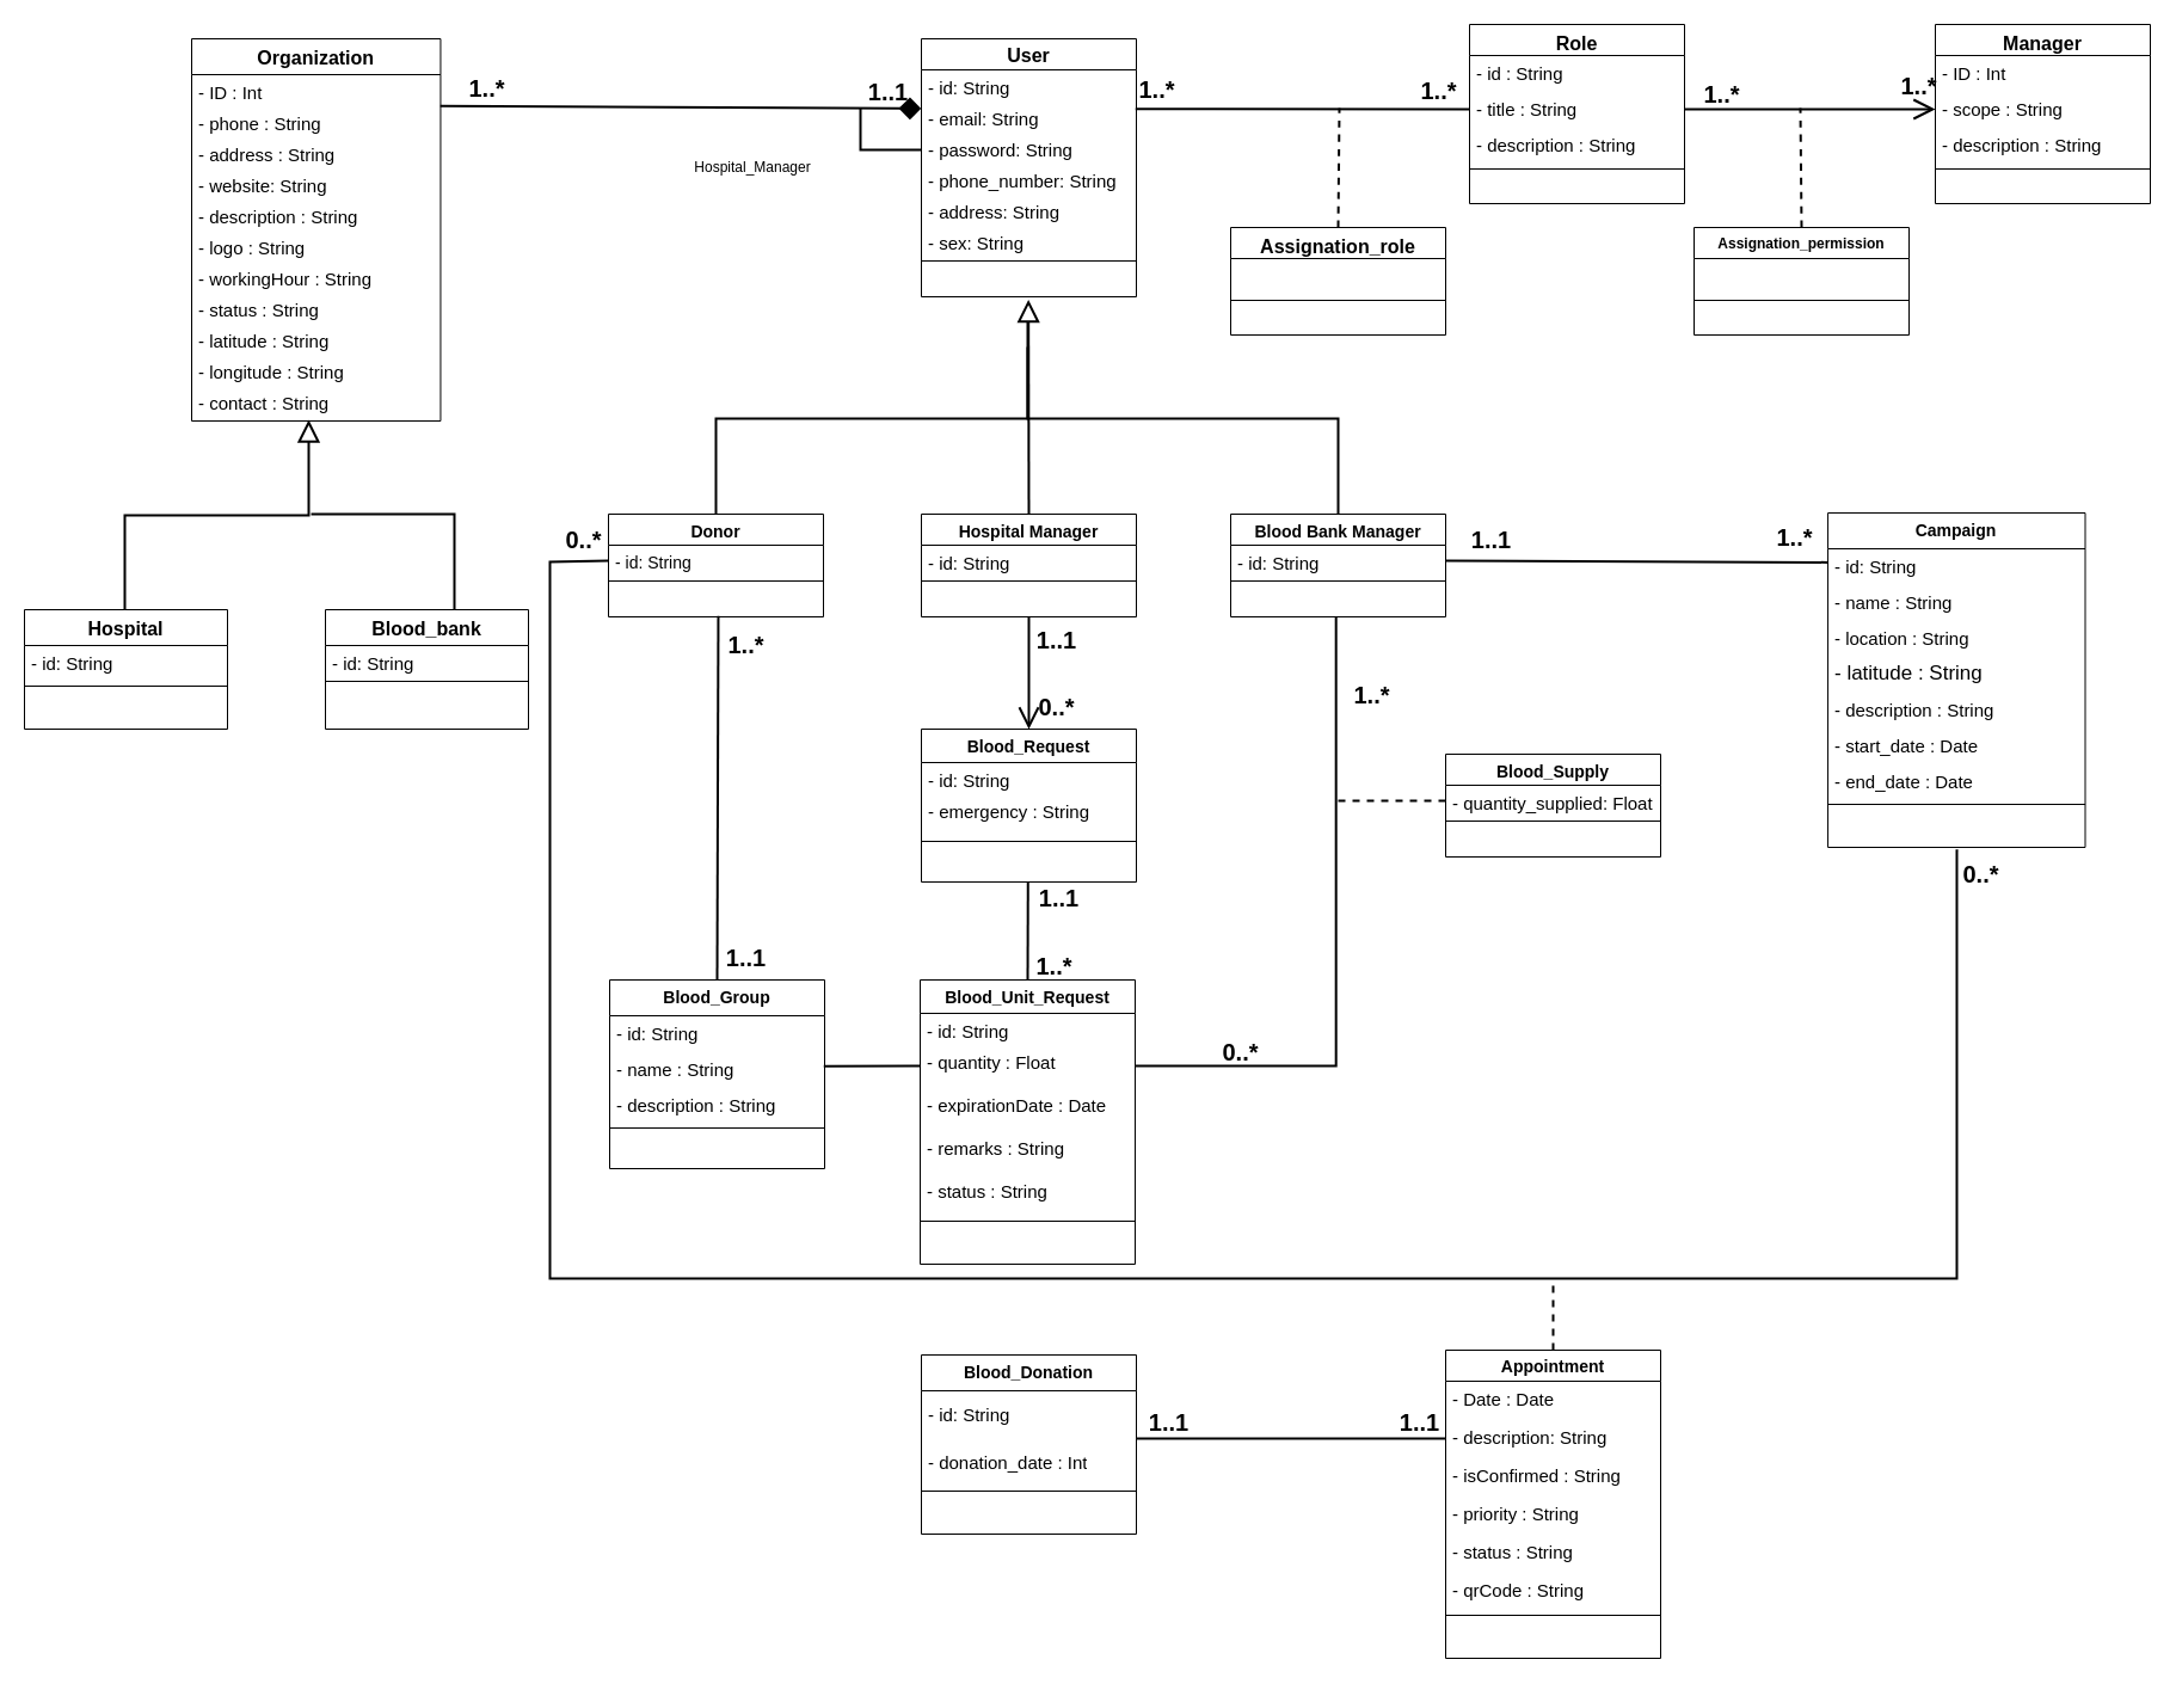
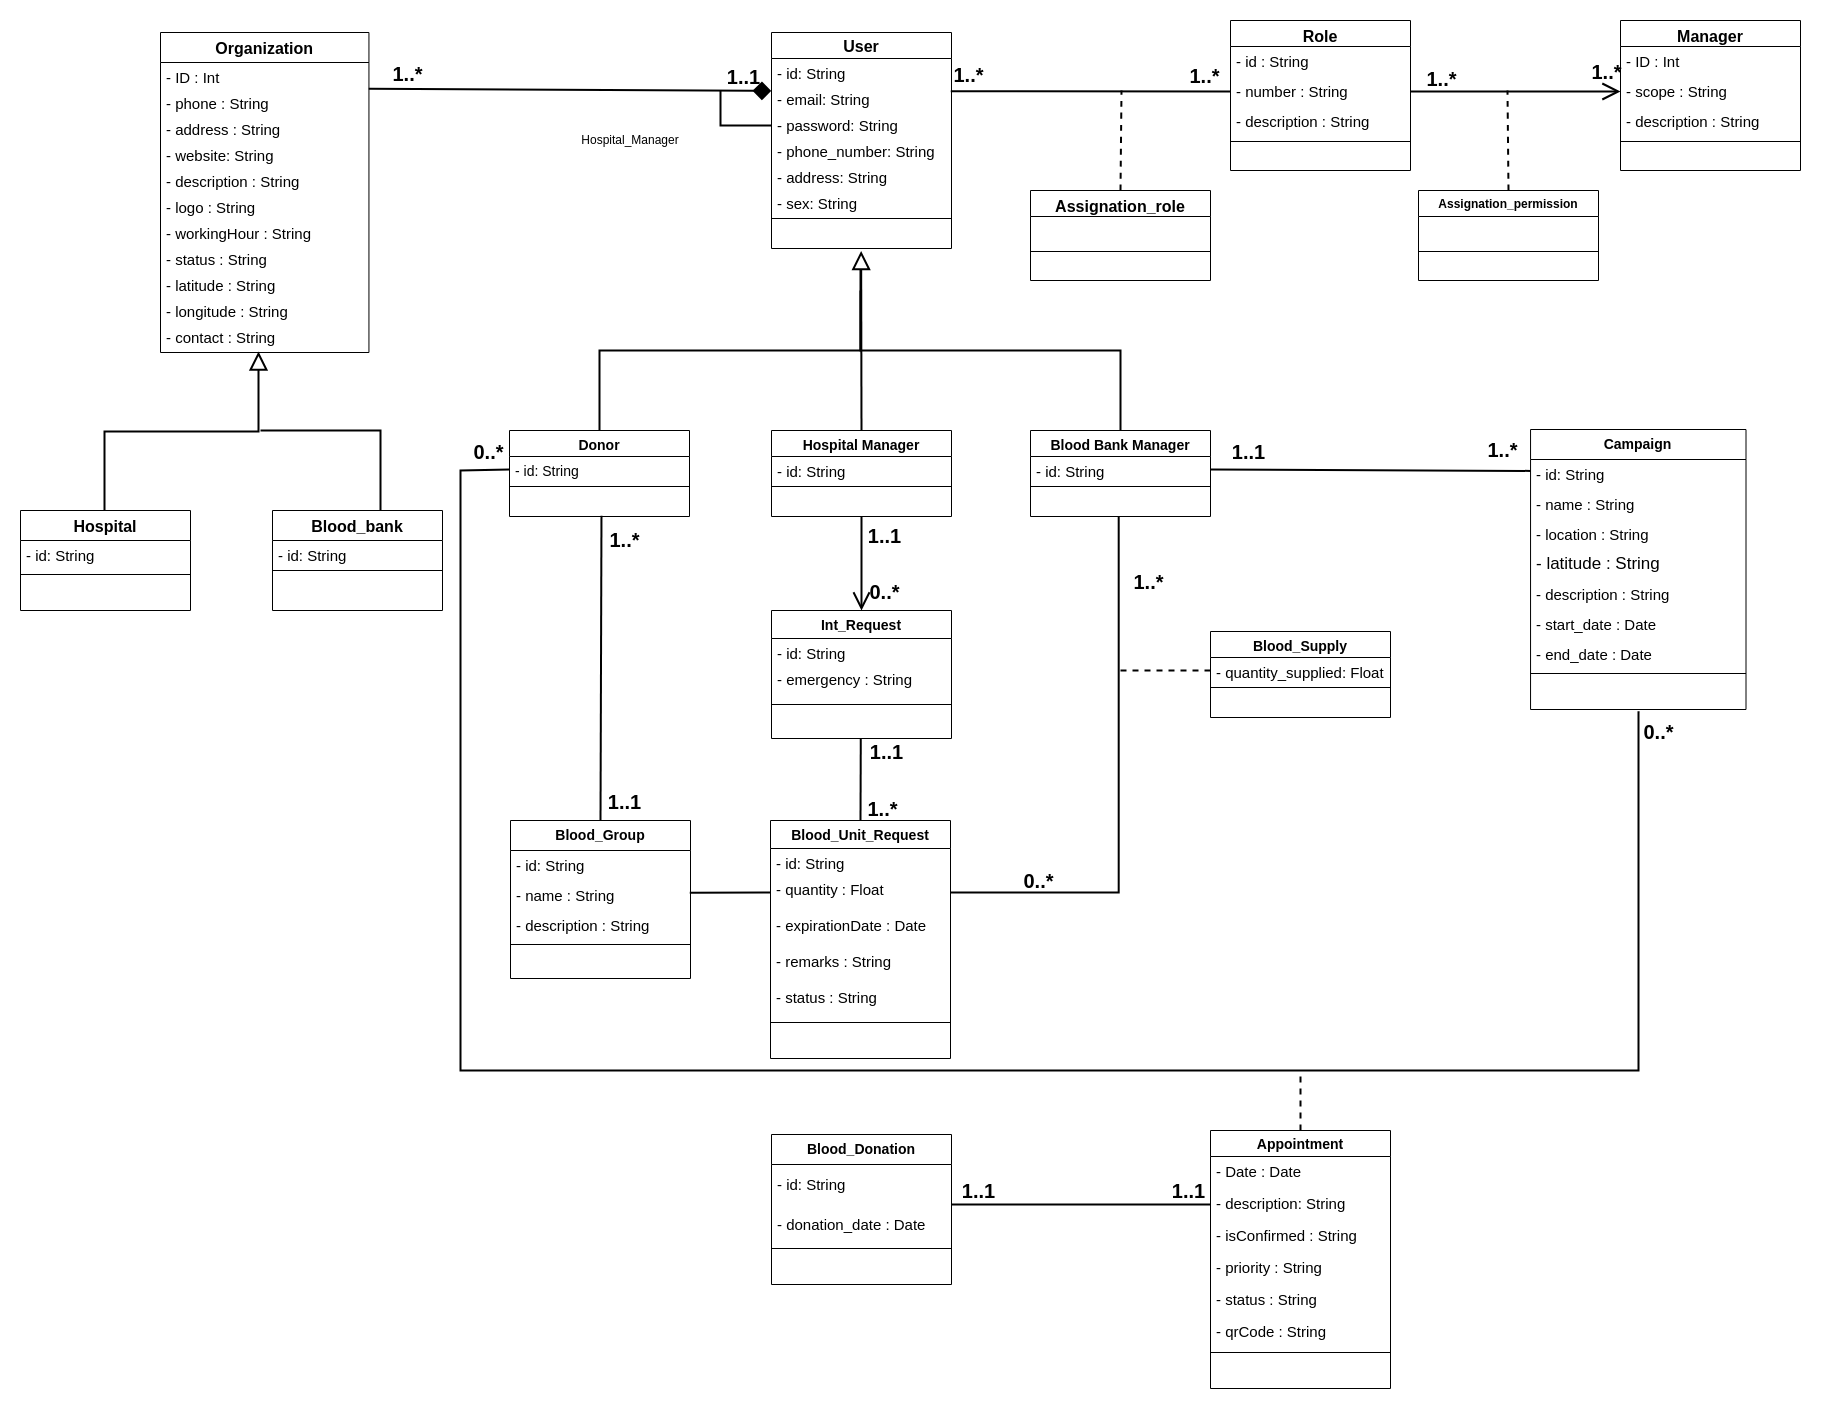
- <mxCell id="7" value="- title : String" style="text;align=left;verticalAlign=top;spacingLeft=4;spacingRight=4;overflow=hidden;rotatable=0;points=[[0,0.5],[1,0.5]];portConstraint=eastwest;fontSize=15;" vertex="1" parent="5"><mxGeometry y="56" width="180" height="30" as="geometry" /></mxCell>
+ <mxCell id="7" value="- number : String" style="text;align=left;verticalAlign=top;spacingLeft=4;spacingRight=4;overflow=hidden;rotatable=0;points=[[0,0.5],[1,0.5]];portConstraint=eastwest;fontSize=15;" vertex="1" parent="5"><mxGeometry y="56" width="180" height="30" as="geometry" /></mxCell>
- <mxCell id="61" value="Blood_Request" style="swimlane;fontStyle=1;childLayout=stackLayout;horizontal=1;startSize=28;horizontalStack=0;resizeParent=1;resizeParentMax=0;resizeLast=0;collapsible=1;marginBottom=0;fontSize=14;movable=1;resizable=1;rotatable=1;deletable=1;editable=1;connectable=1;rounded=0;swimlaneLine=1;glass=0;shadow=0;verticalAlign=top;align=center;" vertex="1" parent="1"><mxGeometry x="771" y="610" width="180" height="128" as="geometry" /></mxCell>
+ <mxCell id="61" value="Int_Request" style="swimlane;fontStyle=1;childLayout=stackLayout;horizontal=1;startSize=28;horizontalStack=0;resizeParent=1;resizeParentMax=0;resizeLast=0;collapsible=1;marginBottom=0;fontSize=14;movable=1;resizable=1;rotatable=1;deletable=1;editable=1;connectable=1;rounded=0;swimlaneLine=1;glass=0;shadow=0;verticalAlign=top;align=center;" vertex="1" parent="1"><mxGeometry x="771" y="610" width="180" height="128" as="geometry" /></mxCell>
- <mxCell id="57" value="&lt;font style=&quot;font-size: 15px;&quot;&gt;- donation_date : Int&lt;/font&gt;" style="text;strokeColor=none;fillColor=none;align=left;verticalAlign=middle;spacingLeft=4;spacingRight=4;overflow=hidden;points=[[0,0.5],[1,0.5]];portConstraint=eastwest;rotatable=1;whiteSpace=wrap;html=1;fontSize=15;movable=1;resizable=1;deletable=1;editable=1;connectable=1;" vertex="1" parent="55"><mxGeometry y="70" width="180" height="40" as="geometry" /></mxCell>
+ <mxCell id="57" value="&lt;font style=&quot;font-size: 15px;&quot;&gt;- donation_date : Date&lt;/font&gt;" style="text;strokeColor=none;fillColor=none;align=left;verticalAlign=middle;spacingLeft=4;spacingRight=4;overflow=hidden;points=[[0,0.5],[1,0.5]];portConstraint=eastwest;rotatable=1;whiteSpace=wrap;html=1;fontSize=15;movable=1;resizable=1;deletable=1;editable=1;connectable=1;" vertex="1" parent="55"><mxGeometry y="70" width="180" height="40" as="geometry" /></mxCell>
